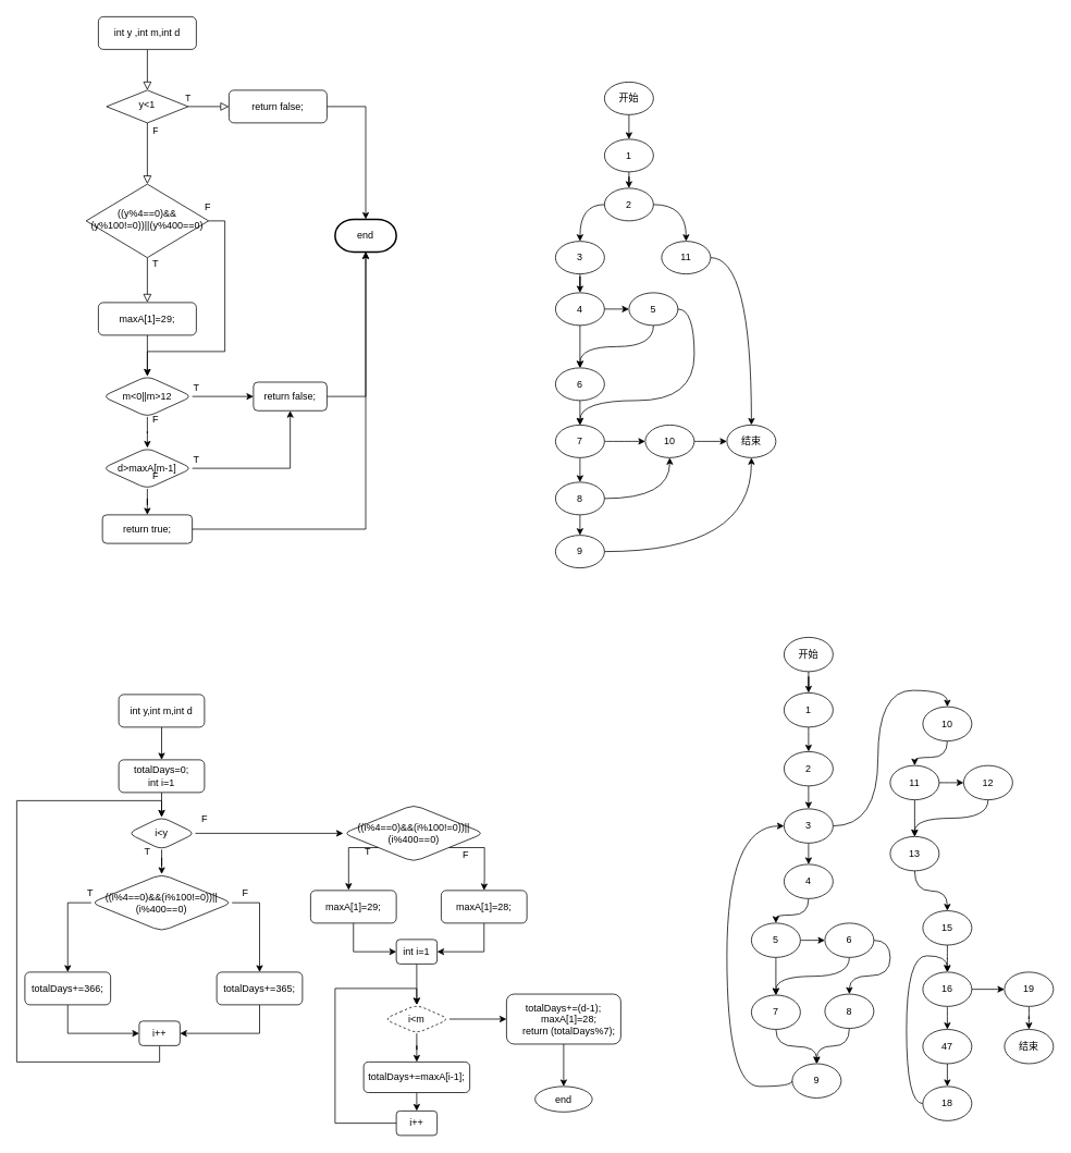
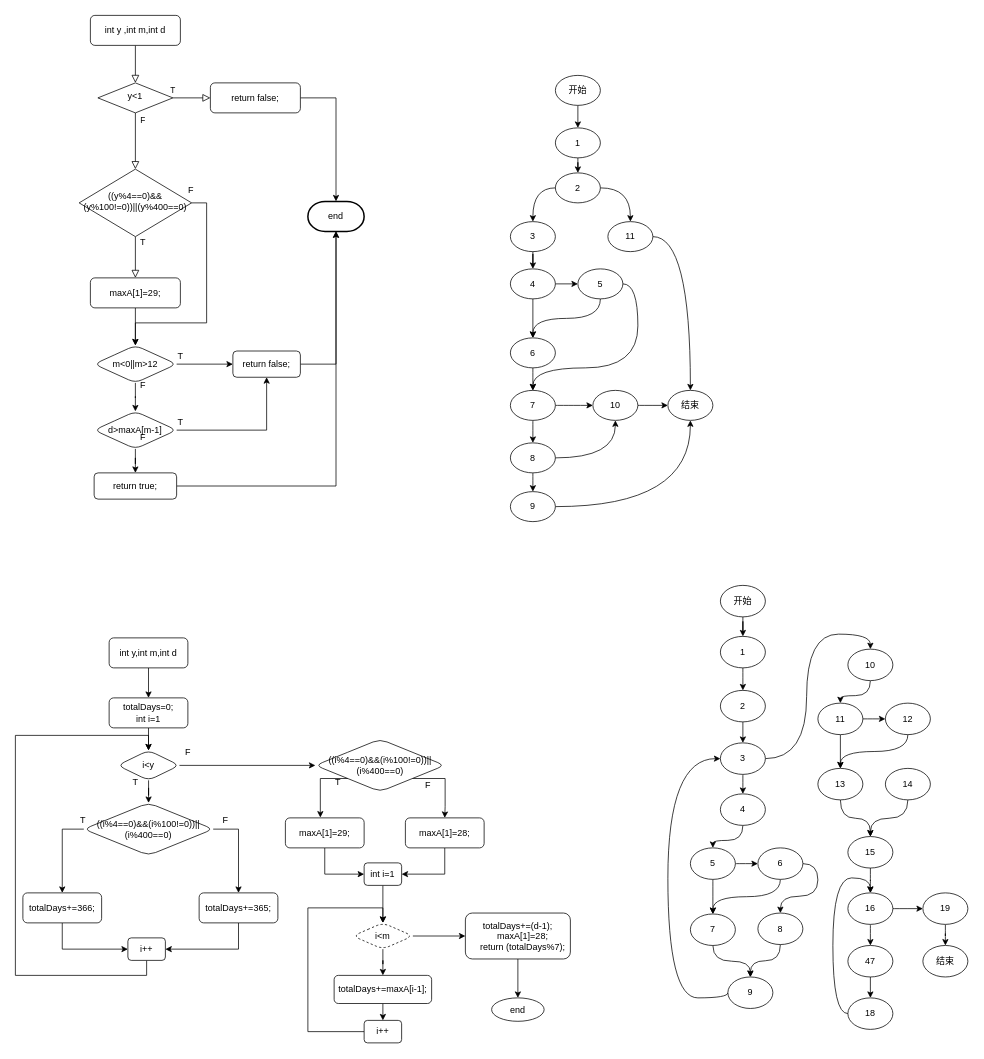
+ <mxCell id="112" value="14" style="ellipse;whiteSpace=wrap;html=1;" parent="1" vertex="1"><mxGeometry x="1180" y="1024" width="60" height="42" as="geometry" /></mxCell>
+ <mxCell id="111" style="edgeStyle=orthogonalEdgeStyle;rounded=0;orthogonalLoop=1;jettySize=auto;html=1;exitX=0.5;exitY=1;exitDx=0;exitDy=0;curved=1;" parent="1" source="112" target="114" edge="1"><mxGeometry relative="1" as="geometry" /></mxCell>
